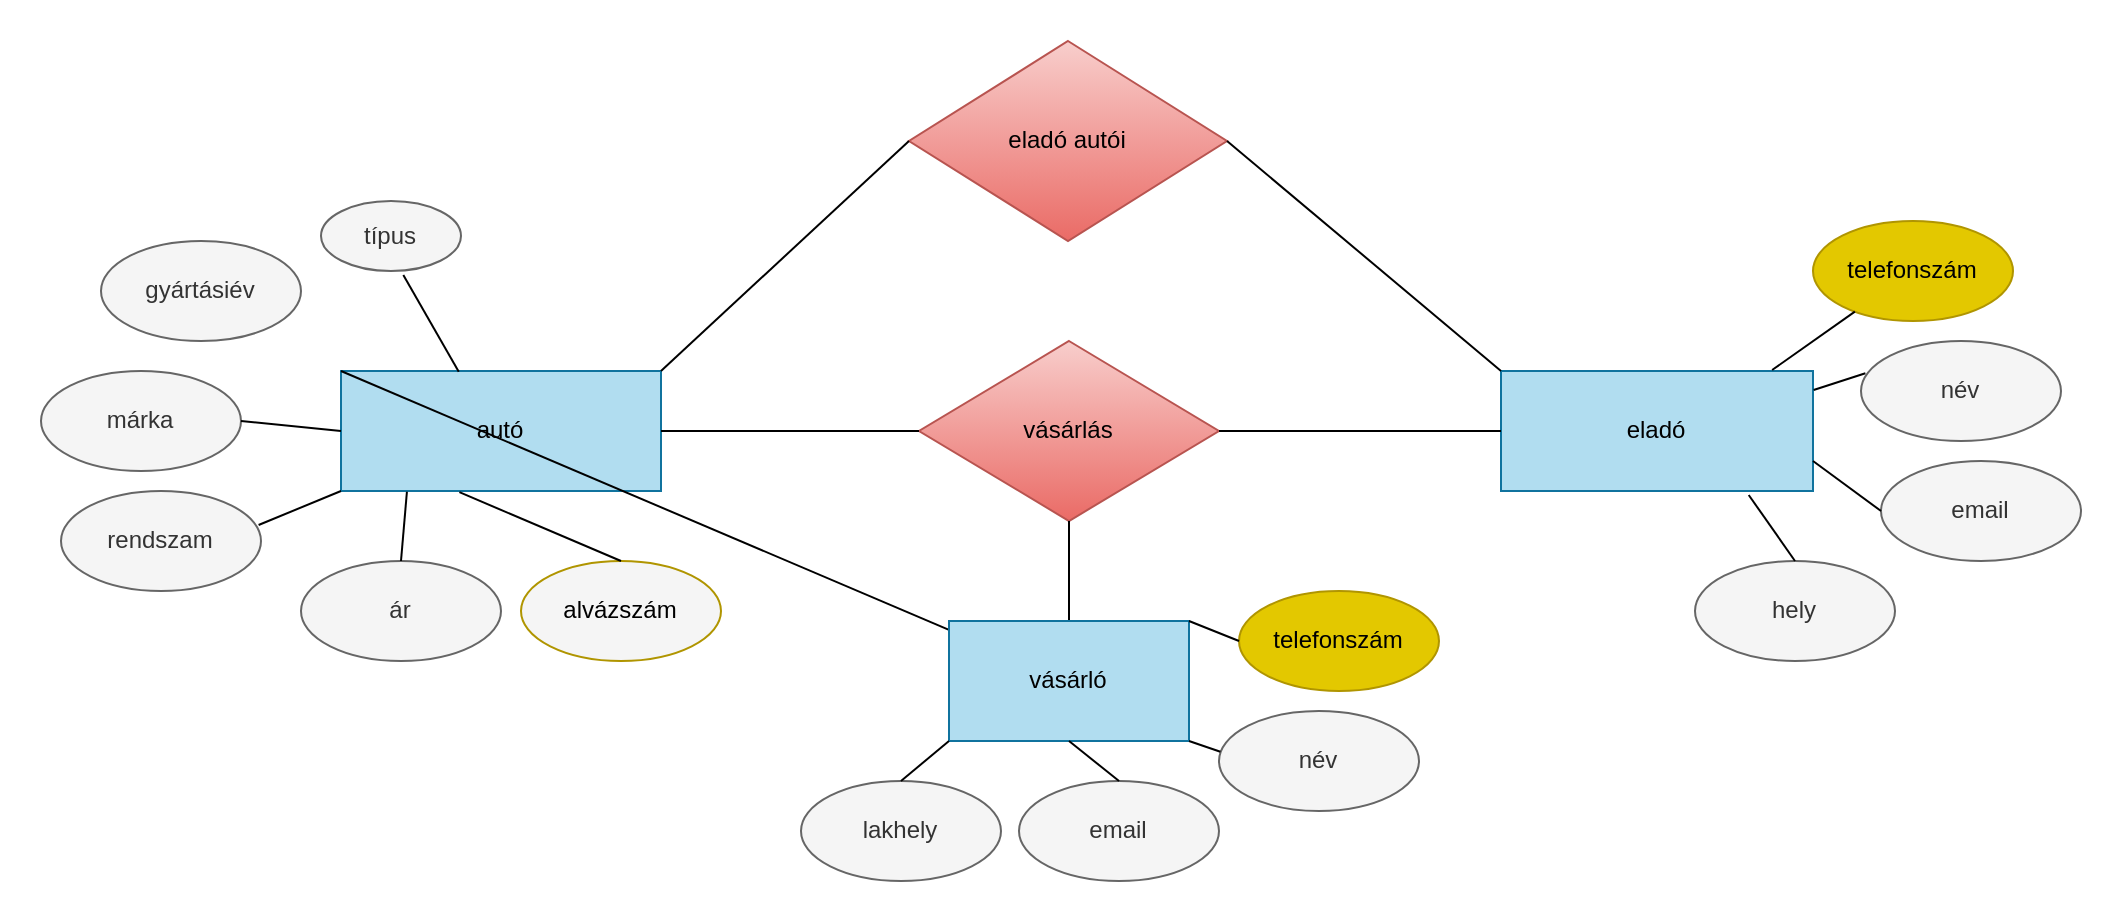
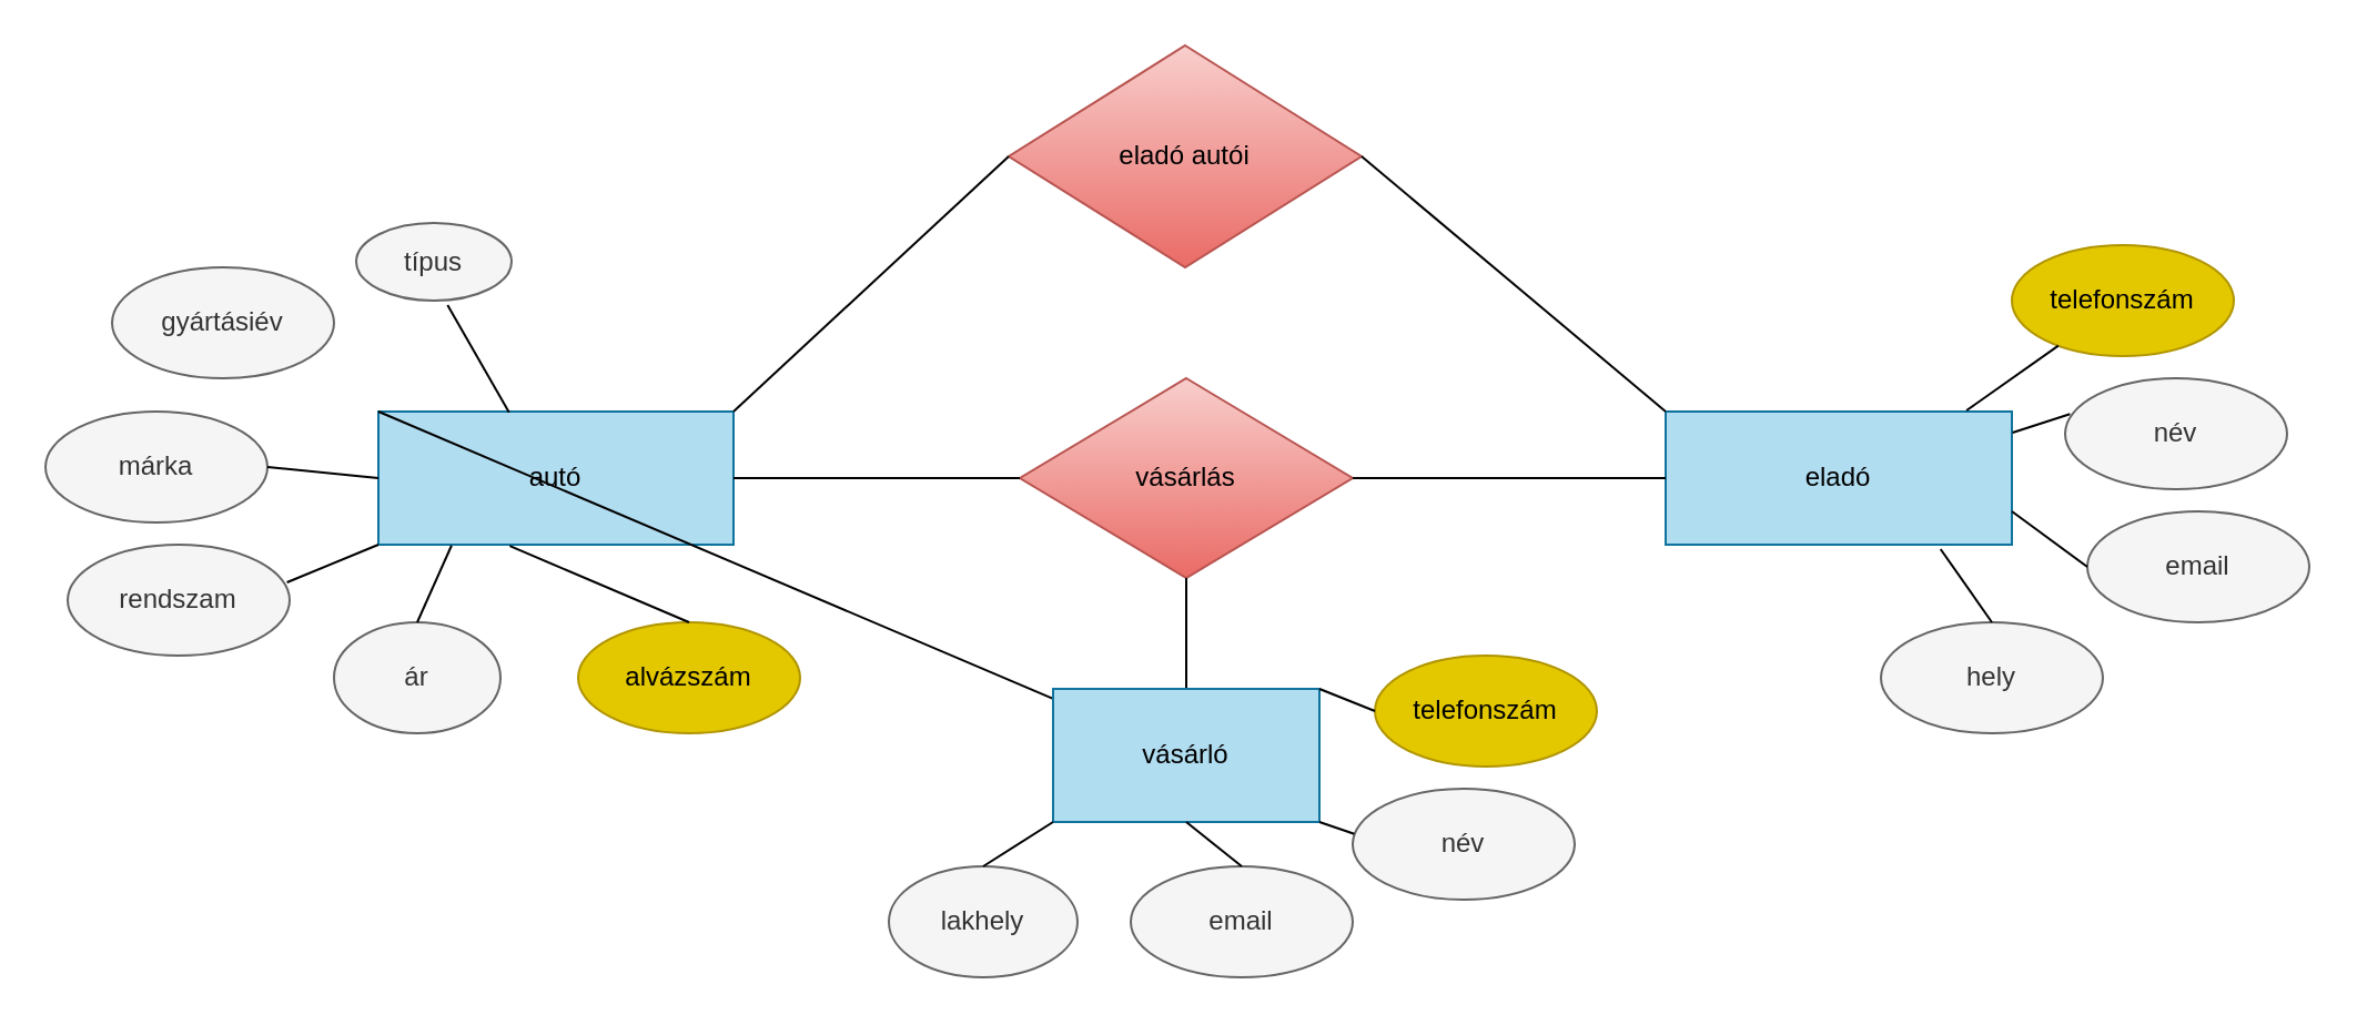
- <mxCell id="11" value="ár" style="ellipse;whiteSpace=wrap;html=1;fillColor=#f5f5f5;strokeColor=#666666;fontColor=#333333;" parent="1" vertex="1"><mxGeometry x="150" y="280" width="100" height="50" as="geometry" /></mxCell>
+ <mxCell id="11" value="ár" style="ellipse;whiteSpace=wrap;html=1;fillColor=#f5f5f5;strokeColor=#666666;fontColor=#333333;" parent="1" vertex="1"><mxGeometry x="150" y="280" width="75" height="50" as="geometry" /></mxCell>
- <mxCell id="38" value="alvázszám" style="ellipse;whiteSpace=wrap;html=1;fillColor=#f5f5f5;strokeColor=#B09500;fontColor=#000000;" parent="1" vertex="1"><mxGeometry x="260" y="280" width="100" height="50" as="geometry" /></mxCell>
+ <mxCell id="38" value="alvázszám" style="ellipse;whiteSpace=wrap;html=1;fillColor=#e3c800;strokeColor=#B09500;fontColor=#000000;" parent="1" vertex="1"><mxGeometry x="260" y="280" width="100" height="50" as="geometry" /></mxCell>
- <mxCell id="30" value="lakhely" style="ellipse;whiteSpace=wrap;html=1;fillColor=#f5f5f5;strokeColor=#666666;fontColor=#333333;" parent="1" vertex="1"><mxGeometry x="400" y="390" width="100" height="50" as="geometry" /></mxCell>
+ <mxCell id="30" value="lakhely" style="ellipse;whiteSpace=wrap;html=1;fillColor=#f5f5f5;strokeColor=#666666;fontColor=#333333;" parent="1" vertex="1"><mxGeometry x="400" y="390" width="85" height="50" as="geometry" /></mxCell>
